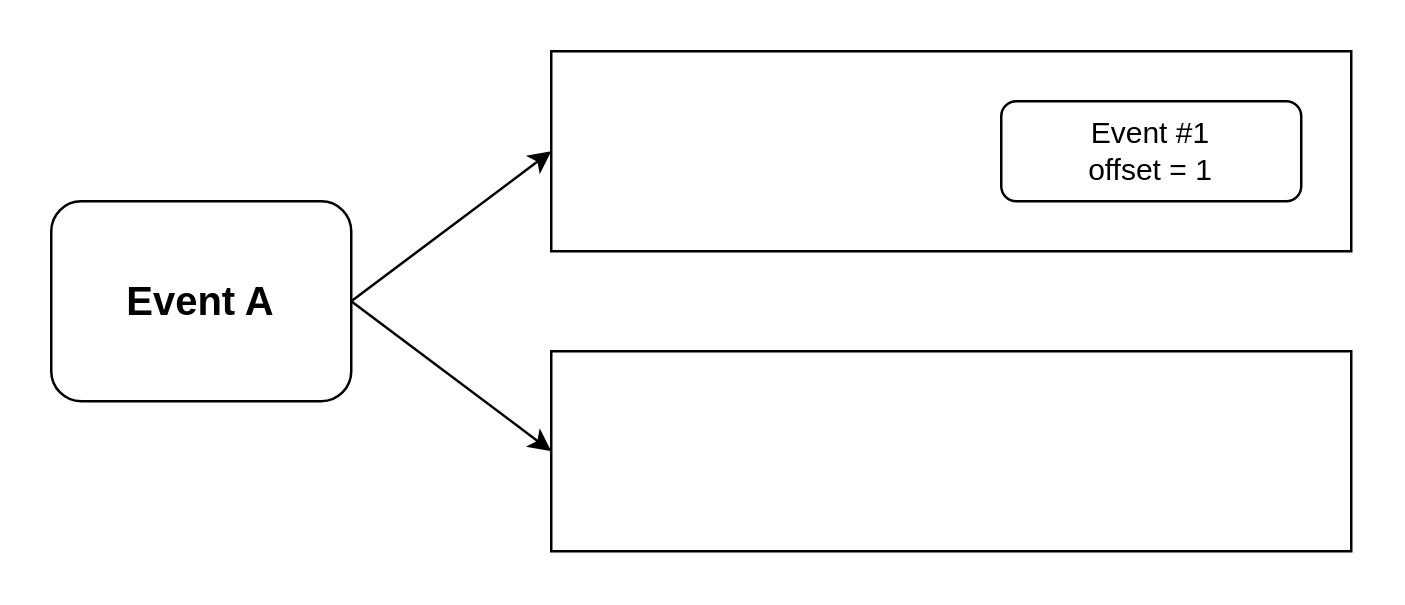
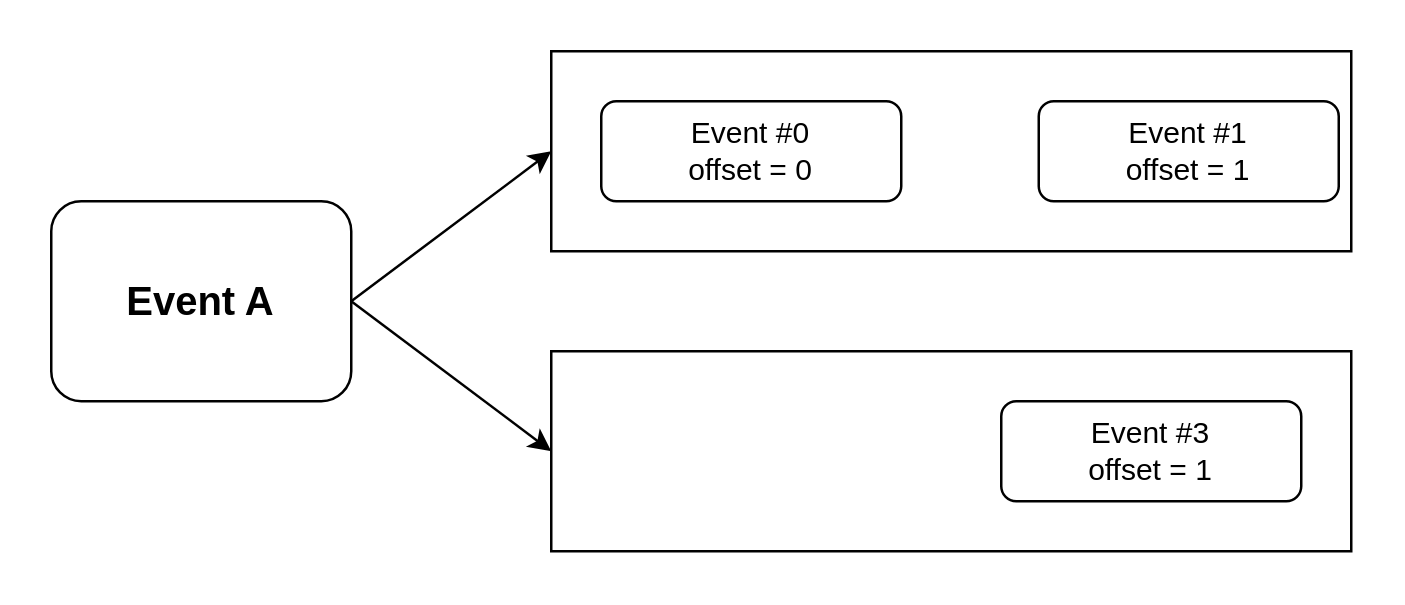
+ <mxCell id="5" value="Event #0&lt;br&gt;offset = 0" style="rounded=1;whiteSpace=wrap;html=1;" vertex="1" parent="1"><mxGeometry x="240" y="40" width="120" height="40" as="geometry" /></mxCell>
- <mxCell id="6" value="Event #1&lt;br&gt;offset = 1" style="rounded=1;whiteSpace=wrap;html=1;" vertex="1" parent="1"><mxGeometry x="400" y="40" width="120" height="40" as="geometry" /></mxCell>
+ <mxCell id="6" value="Event #1&lt;br&gt;offset = 1" style="rounded=1;whiteSpace=wrap;html=1;" vertex="1" parent="1"><mxGeometry x="415" y="40" width="120" height="40" as="geometry" /></mxCell>
+ <mxCell id="7" value="Event #3&lt;br&gt;offset = 1" style="rounded=1;whiteSpace=wrap;html=1;" vertex="1" parent="1"><mxGeometry x="400" y="160" width="120" height="40" as="geometry" /></mxCell>
